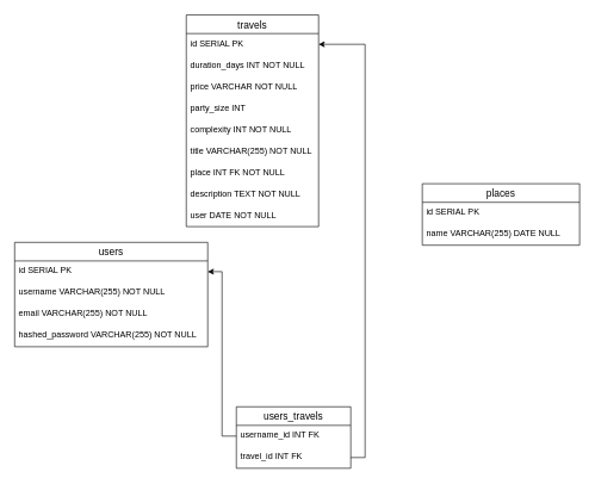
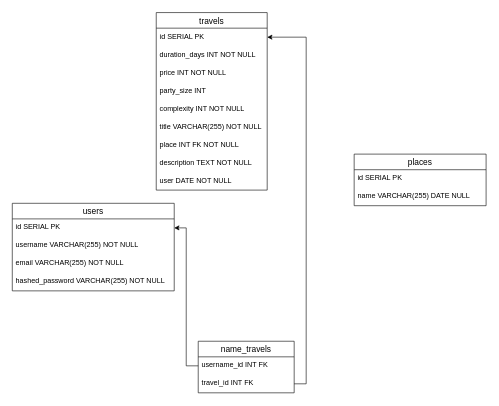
- <mxCell id="10" value="price VARCHAR NOT NULL" style="text;strokeColor=none;fillColor=none;spacingLeft=4;spacingRight=4;overflow=hidden;rotatable=0;points=[[0,0.5],[1,0.5]];portConstraint=eastwest;fontSize=12;" vertex="1" parent="7"><mxGeometry y="86" width="185" height="30" as="geometry" /></mxCell>
+ <mxCell id="10" value="price INT NOT NULL" style="text;strokeColor=none;fillColor=none;spacingLeft=4;spacingRight=4;overflow=hidden;rotatable=0;points=[[0,0.5],[1,0.5]];portConstraint=eastwest;fontSize=12;" vertex="1" parent="7"><mxGeometry y="86" width="185" height="30" as="geometry" /></mxCell>
- <mxCell id="20" value="users_travels" style="swimlane;fontStyle=0;childLayout=stackLayout;horizontal=1;startSize=26;horizontalStack=0;resizeParent=1;resizeParentMax=0;resizeLast=0;collapsible=1;marginBottom=0;align=center;fontSize=14;" vertex="1" parent="1"><mxGeometry x="330" y="568" width="160" height="86" as="geometry" /></mxCell>
+ <mxCell id="20" value="name_travels" style="swimlane;fontStyle=0;childLayout=stackLayout;horizontal=1;startSize=26;horizontalStack=0;resizeParent=1;resizeParentMax=0;resizeLast=0;collapsible=1;marginBottom=0;align=center;fontSize=14;" vertex="1" parent="1"><mxGeometry x="330" y="568" width="160" height="86" as="geometry" /></mxCell>
